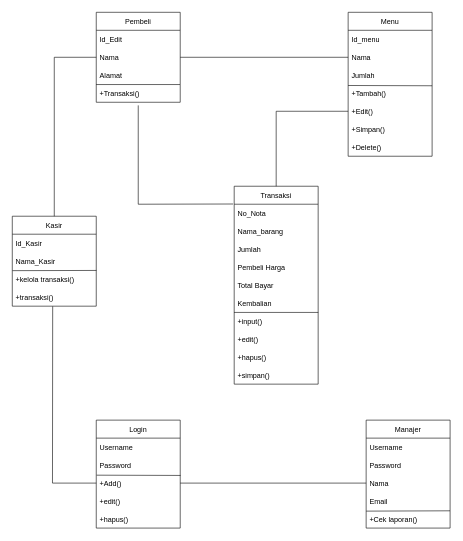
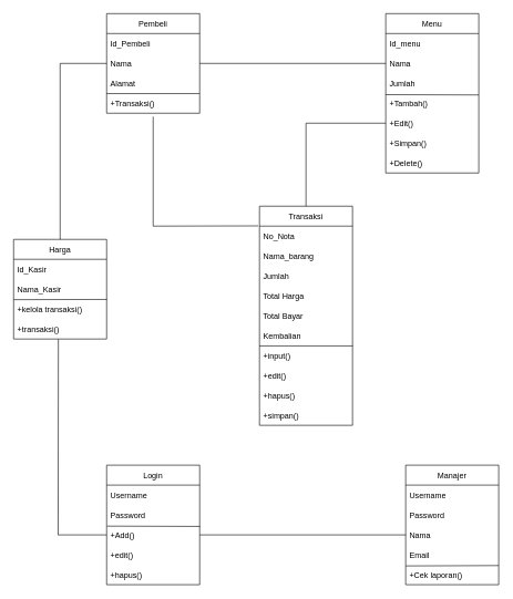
- <mxCell id="3" value="Id_Edit" style="text;strokeColor=none;fillColor=none;align=left;verticalAlign=middle;spacingLeft=4;spacingRight=4;overflow=hidden;points=[[0,0.5],[1,0.5]];portConstraint=eastwest;rotatable=0;" vertex="1" parent="2"><mxGeometry y="30" width="140" height="30" as="geometry" /></mxCell>
+ <mxCell id="3" value="Id_Pembeli" style="text;strokeColor=none;fillColor=none;align=left;verticalAlign=middle;spacingLeft=4;spacingRight=4;overflow=hidden;points=[[0,0.5],[1,0.5]];portConstraint=eastwest;rotatable=0;" vertex="1" parent="2"><mxGeometry y="30" width="140" height="30" as="geometry" /></mxCell>
- <mxCell id="17" value="Kasir" style="swimlane;fontStyle=0;childLayout=stackLayout;horizontal=1;startSize=30;horizontalStack=0;resizeParent=1;resizeParentMax=0;resizeLast=0;collapsible=1;marginBottom=0;" vertex="1" parent="1"><mxGeometry x="20" y="360" width="140" height="150" as="geometry" /></mxCell>
+ <mxCell id="17" value="Harga" style="swimlane;fontStyle=0;childLayout=stackLayout;horizontal=1;startSize=30;horizontalStack=0;resizeParent=1;resizeParentMax=0;resizeLast=0;collapsible=1;marginBottom=0;" vertex="1" parent="1"><mxGeometry x="20" y="360" width="140" height="150" as="geometry" /></mxCell>
- <mxCell id="27" value="Pembeli Harga" style="text;strokeColor=none;fillColor=none;align=left;verticalAlign=middle;spacingLeft=4;spacingRight=4;overflow=hidden;points=[[0,0.5],[1,0.5]];portConstraint=eastwest;rotatable=0;" vertex="1" parent="23"><mxGeometry y="120" width="140" height="30" as="geometry" /></mxCell>
+ <mxCell id="27" value="Total Harga" style="text;strokeColor=none;fillColor=none;align=left;verticalAlign=middle;spacingLeft=4;spacingRight=4;overflow=hidden;points=[[0,0.5],[1,0.5]];portConstraint=eastwest;rotatable=0;" vertex="1" parent="23"><mxGeometry y="120" width="140" height="30" as="geometry" /></mxCell>
